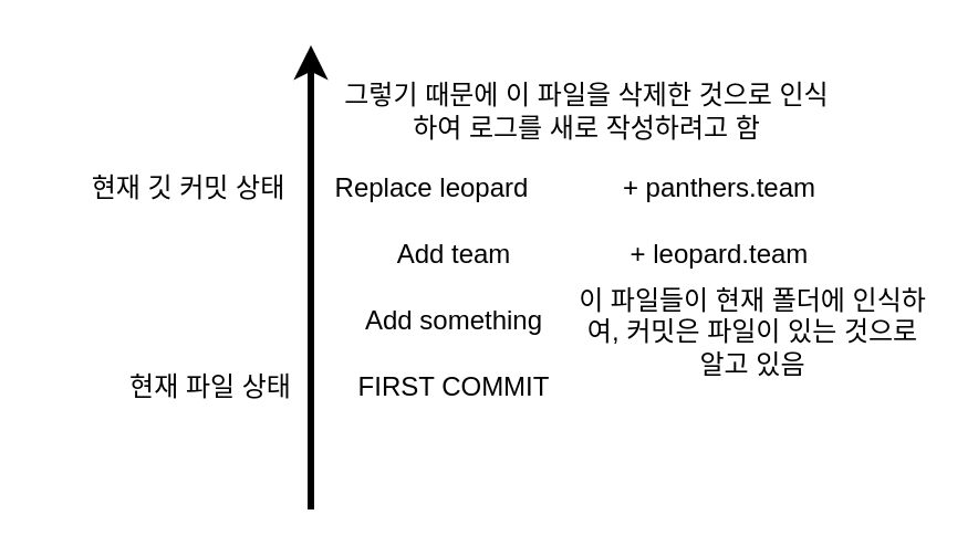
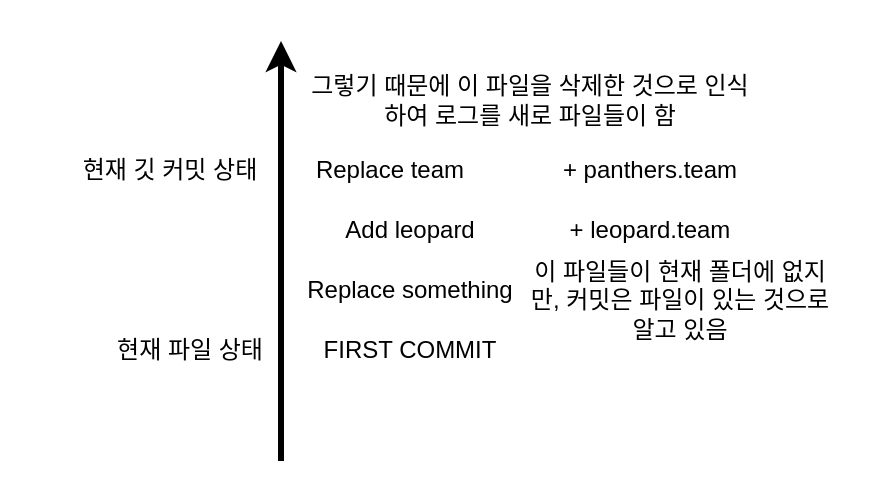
- <mxCell id="12" value="그렇기 때문에 이 파일을 삭제한 것으로 인식하여 로그를 새로 작성하려고 함" style="text;html=1;strokeColor=none;fillColor=none;align=center;verticalAlign=middle;whiteSpace=wrap;rounded=0;" parent="1" vertex="1"><mxGeometry x="150" y="20" width="230" height="60" as="geometry" /></mxCell>
+ <mxCell id="12" value="그렇기 때문에 이 파일을 삭제한 것으로 인식하여 로그를 새로 파일들이 함" style="text;html=1;strokeColor=none;fillColor=none;align=center;verticalAlign=middle;whiteSpace=wrap;rounded=0;" parent="1" vertex="1"><mxGeometry x="150" y="20" width="230" height="60" as="geometry" /></mxCell>
- <mxCell id="6" value="Replace leopard" style="text;html=1;strokeColor=none;fillColor=none;align=center;verticalAlign=middle;whiteSpace=wrap;rounded=0;" parent="1" vertex="1"><mxGeometry x="130" y="70" width="130" height="30" as="geometry" /></mxCell>
+ <mxCell id="6" value="Replace team" style="text;html=1;strokeColor=none;fillColor=none;align=center;verticalAlign=middle;whiteSpace=wrap;rounded=0;" parent="1" vertex="1"><mxGeometry x="130" y="70" width="130" height="30" as="geometry" /></mxCell>
- <mxCell id="5" value="Add team" style="text;html=1;strokeColor=none;fillColor=none;align=center;verticalAlign=middle;whiteSpace=wrap;rounded=0;" parent="1" vertex="1"><mxGeometry x="140" y="100" width="130" height="30" as="geometry" /></mxCell>
+ <mxCell id="5" value="Add leopard" style="text;html=1;strokeColor=none;fillColor=none;align=center;verticalAlign=middle;whiteSpace=wrap;rounded=0;" parent="1" vertex="1"><mxGeometry x="140" y="100" width="130" height="30" as="geometry" /></mxCell>
- <mxCell id="4" value="Add something" style="text;html=1;strokeColor=none;fillColor=none;align=center;verticalAlign=middle;whiteSpace=wrap;rounded=0;" parent="1" vertex="1"><mxGeometry x="140" y="130" width="130" height="30" as="geometry" /></mxCell>
+ <mxCell id="4" value="Replace something" style="text;html=1;strokeColor=none;fillColor=none;align=center;verticalAlign=middle;whiteSpace=wrap;rounded=0;" parent="1" vertex="1"><mxGeometry x="140" y="130" width="130" height="30" as="geometry" /></mxCell>
- <mxCell id="11" value="이 파일들이 현재 폴더에 인식하여, 커밋은 파일이 있는 것으로 알고 있음" style="text;html=1;strokeColor=none;fillColor=none;align=center;verticalAlign=middle;whiteSpace=wrap;rounded=0;" parent="1" vertex="1"><mxGeometry x="260" y="120" width="160" height="60" as="geometry" /></mxCell>
+ <mxCell id="11" value="이 파일들이 현재 폴더에 없지만, 커밋은 파일이 있는 것으로 알고 있음" style="text;html=1;strokeColor=none;fillColor=none;align=center;verticalAlign=middle;whiteSpace=wrap;rounded=0;" parent="1" vertex="1"><mxGeometry x="260" y="120" width="160" height="60" as="geometry" /></mxCell>
